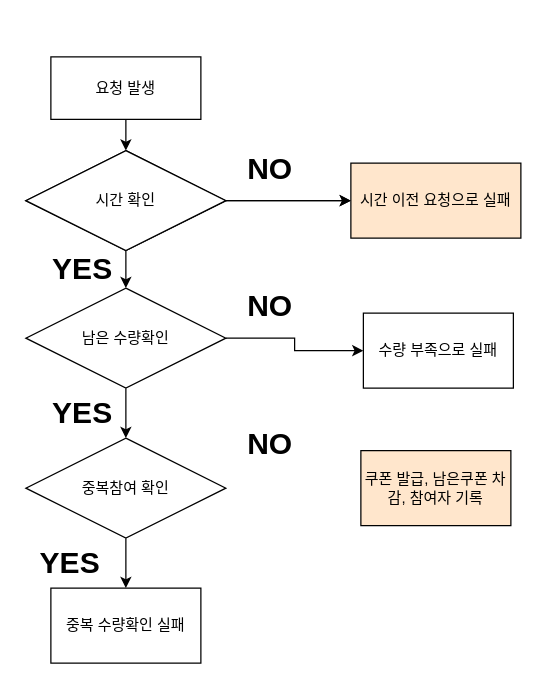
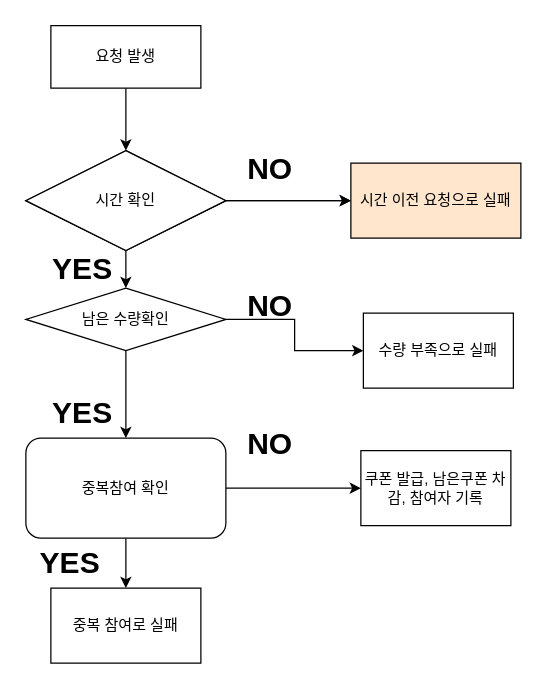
- <mxCell id="3" value="요청 발생" style="rounded=0;whiteSpace=wrap;html=1;" vertex="1" parent="1"><mxGeometry x="40" y="45" width="120" height="50" as="geometry" /></mxCell>
+ <mxCell id="3" value="요청 발생" style="rounded=0;whiteSpace=wrap;html=1;" vertex="1" parent="1"><mxGeometry x="40" y="20" width="120" height="50" as="geometry" /></mxCell>
- <mxCell id="9" value="남은 수량확인" style="rhombus;whiteSpace=wrap;html=1;" vertex="1" parent="1"><mxGeometry x="20" y="230" width="160" height="80" as="geometry" /></mxCell>
+ <mxCell id="9" value="남은 수량확인" style="rhombus;whiteSpace=wrap;html=1;" vertex="1" parent="1"><mxGeometry x="20" y="230" width="160" height="50" as="geometry" /></mxCell>
- <mxCell id="16" value="중복참여 확인" style="rhombus;whiteSpace=wrap;html=1;" vertex="1" parent="1"><mxGeometry x="20" y="350" width="160" height="80" as="geometry" /></mxCell>
+ <mxCell id="16" value="중복참여 확인" style="whiteSpace=wrap;html=1;rounded=1;" vertex="1" parent="1"><mxGeometry x="20" y="350" width="160" height="80" as="geometry" /></mxCell>
+ <mxCell id="15" value="" style="edgeStyle=orthogonalEdgeStyle;rounded=0;orthogonalLoop=1;jettySize=auto;html=1;" edge="1" parent="1" source="16" target="24"><mxGeometry relative="1" as="geometry" /></mxCell>
- <mxCell id="24" value="쿠폰 발급, 남은쿠폰 차감, 참여자 기록" style="whiteSpace=wrap;html=1;fillColor=#ffe6cc;" vertex="1" parent="1"><mxGeometry x="288" y="360" width="120" height="60" as="geometry" /></mxCell>
+ <mxCell id="24" value="쿠폰 발급, 남은쿠폰 차감, 참여자 기록" style="whiteSpace=wrap;html=1;" vertex="1" parent="1"><mxGeometry x="288" y="360" width="120" height="60" as="geometry" /></mxCell>
- <mxCell id="17" value="중복 수량확인 실패" style="whiteSpace=wrap;html=1;" vertex="1" parent="1"><mxGeometry x="40" y="470" width="120" height="60" as="geometry" /></mxCell>
+ <mxCell id="17" value="중복 참여로 실패" style="whiteSpace=wrap;html=1;" vertex="1" parent="1"><mxGeometry x="40" y="470" width="120" height="60" as="geometry" /></mxCell>
